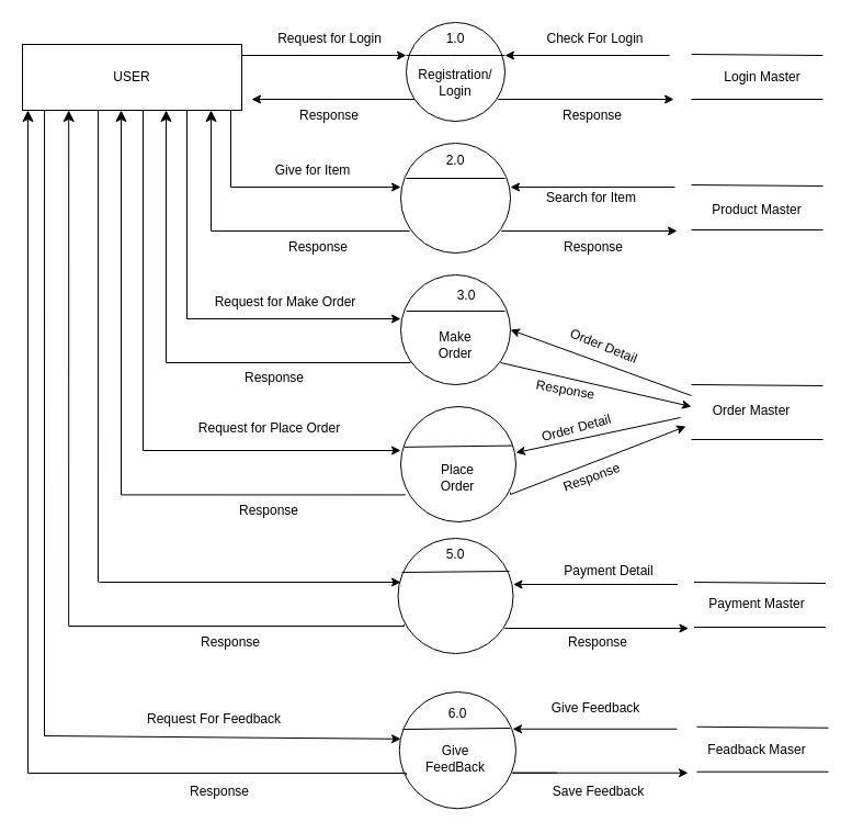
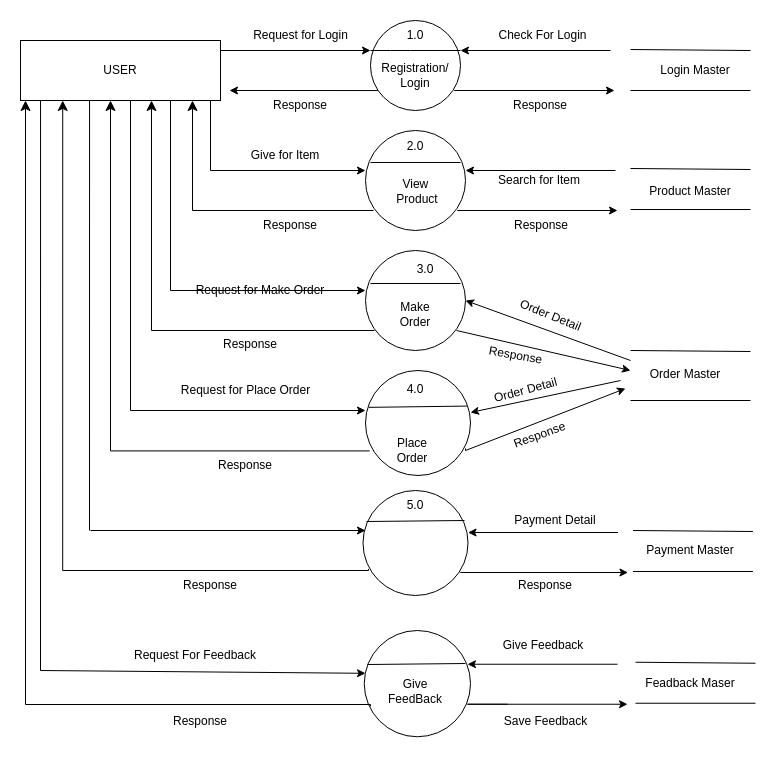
+ <mxCell id="20" value="View&amp;nbsp;&lt;br&gt;Product" style="text;html=1;strokeColor=none;fillColor=none;align=center;verticalAlign=middle;whiteSpace=wrap;rounded=0;strokeWidth=1;fontStyle=0" parent="1" vertex="1"><mxGeometry x="387" y="176" width="60" height="30" as="geometry" /></mxCell>
- <mxCell id="79" value="Request for Make Order" style="text;html=1;strokeColor=none;fillColor=none;align=center;verticalAlign=middle;whiteSpace=wrap;rounded=0;strokeWidth=1;fontStyle=0" parent="1" vertex="1"><mxGeometry x="190" y="260" width="140" height="30" as="geometry" /></mxCell>
+ <mxCell id="79" value="Request for Make Order" style="text;html=1;strokeColor=none;fillColor=none;align=center;verticalAlign=middle;whiteSpace=wrap;rounded=0;strokeWidth=1;fontStyle=0" parent="1" vertex="1"><mxGeometry x="190" y="275" width="140" height="30" as="geometry" /></mxCell>
+ <mxCell id="46" value="4.0" style="text;html=1;strokeColor=none;fillColor=none;align=center;verticalAlign=middle;whiteSpace=wrap;rounded=0;strokeWidth=1;fontStyle=0" parent="1" vertex="1"><mxGeometry x="385" y="379" width="60" height="20" as="geometry" /></mxCell>
- <mxCell id="45" value="Place&lt;br&gt;Order" style="text;html=1;strokeColor=none;fillColor=none;align=center;verticalAlign=middle;whiteSpace=wrap;rounded=0;strokeWidth=1;fontStyle=0" parent="1" vertex="1"><mxGeometry x="386.88" y="420" width="60" height="30" as="geometry" /></mxCell>
+ <mxCell id="45" value="Place&lt;br&gt;Order" style="text;html=1;strokeColor=none;fillColor=none;align=center;verticalAlign=middle;whiteSpace=wrap;rounded=0;strokeWidth=1;fontStyle=0" parent="1" vertex="1"><mxGeometry x="381.88" y="435" width="60" height="30" as="geometry" /></mxCell>
- <mxCell id="62" value="6.0" style="text;html=1;strokeColor=none;fillColor=none;align=center;verticalAlign=middle;whiteSpace=wrap;rounded=0;strokeWidth=1;fontStyle=0" parent="1" vertex="1"><mxGeometry x="386.88" y="635" width="60" height="30" as="geometry" /></mxCell>
